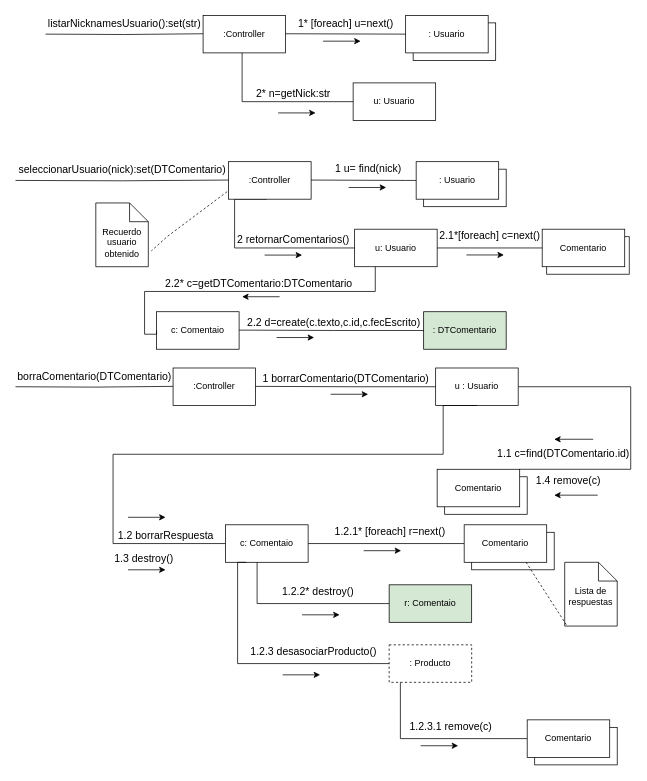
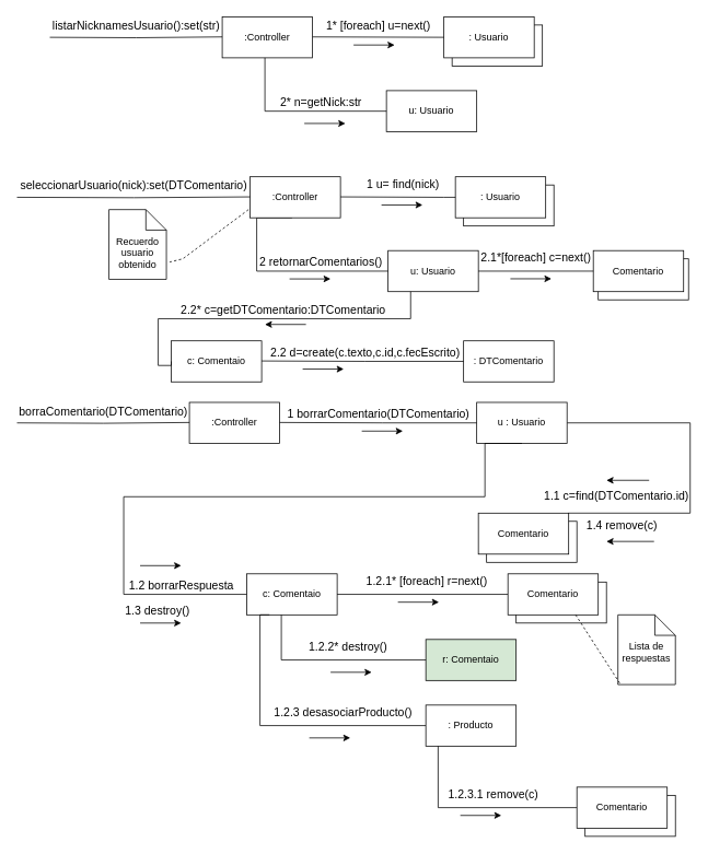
- <mxCell id="16" value="Recuerdo usuario obtenido" style="shape=note2;boundedLbl=1;whiteSpace=wrap;html=1;size=25;verticalAlign=top;align=center;" vertex="1" parent="1"><mxGeometry x="127" y="270" width="70" height="85" as="geometry" /></mxCell>
+ <mxCell id="16" value="Recuerdo usuario obtenido" style="shape=note2;boundedLbl=1;whiteSpace=wrap;html=1;size=25;verticalAlign=top;align=center;" vertex="1" parent="1"><mxGeometry x="132" y="255" width="70" height="85" as="geometry" /></mxCell>
- <mxCell id="53" value=": DTComentario" style="html=1;whiteSpace=wrap;fillColor=#d5e8d4;" vertex="1" parent="1"><mxGeometry x="564" y="415" width="110" height="50" as="geometry" /></mxCell>
+ <mxCell id="53" value=": DTComentario" style="html=1;whiteSpace=wrap;" vertex="1" parent="1"><mxGeometry x="564" y="415" width="110" height="50" as="geometry" /></mxCell>
- <mxCell id="58" value=": Producto" style="html=1;whiteSpace=wrap;dashed=1;" vertex="1" parent="1"><mxGeometry x="518" y="859" width="110" height="50" as="geometry" /></mxCell>
+ <mxCell id="58" value=": Producto" style="html=1;whiteSpace=wrap;" vertex="1" parent="1"><mxGeometry x="518" y="859" width="110" height="50" as="geometry" /></mxCell>
